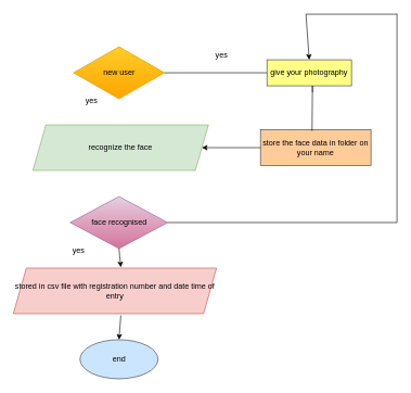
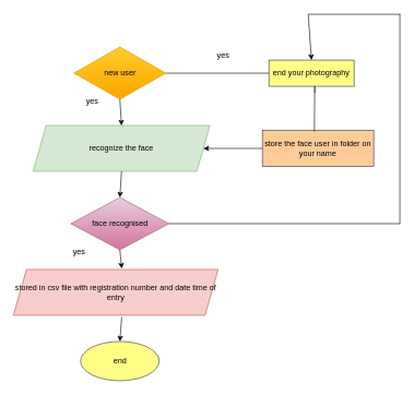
- <mxCell id="7" value="give your photography" style="rounded=0;whiteSpace=wrap;html=1;fillColor=#ffff88;strokeColor=#36393d;" vertex="1" parent="1"><mxGeometry x="410" y="91" width="130" height="40" as="geometry" /></mxCell>
+ <mxCell id="7" value="end your photography" style="rounded=0;whiteSpace=wrap;html=1;fillColor=#ffff88;strokeColor=#36393d;" vertex="1" parent="1"><mxGeometry x="410" y="91" width="130" height="40" as="geometry" /></mxCell>
+ <mxCell id="9" value="" style="edgeStyle=none;orthogonalLoop=1;jettySize=auto;html=1;rounded=0;entryX=0.5;entryY=0;entryDx=0;entryDy=0;exitX=0.5;exitY=1;exitDx=0;exitDy=0;" edge="1" parent="1" source="2" target="6"><mxGeometry width="100" relative="1" as="geometry"><mxPoint x="130" y="171" as="sourcePoint" /><mxPoint x="230" y="171" as="targetPoint" /><Array as="points" /></mxGeometry></mxCell>
- <mxCell id="8" value="store the face data in folder on your name" style="rounded=0;whiteSpace=wrap;html=1;fillColor=#ffcc99;strokeColor=#36393d;" vertex="1" parent="1"><mxGeometry x="400" y="198.5" width="170" height="55" as="geometry" /></mxCell>
+ <mxCell id="8" value="store the face user in folder on your name" style="rounded=0;whiteSpace=wrap;html=1;fillColor=#ffcc99;strokeColor=#36393d;" vertex="1" parent="1"><mxGeometry x="400" y="198.5" width="170" height="55" as="geometry" /></mxCell>
+ <mxCell id="10" value="" style="edgeStyle=none;orthogonalLoop=1;jettySize=auto;html=1;rounded=0;entryX=0.5;entryY=0;entryDx=0;entryDy=0;exitX=0.5;exitY=1;exitDx=0;exitDy=0;" edge="1" parent="1" source="6" target="3"><mxGeometry width="100" relative="1" as="geometry"><mxPoint x="210" y="291" as="sourcePoint" /><mxPoint x="240" y="281" as="targetPoint" /><Array as="points" /></mxGeometry></mxCell>
- <mxCell id="5" value="end" style="ellipse;whiteSpace=wrap;html=1;fillColor=#cce5ff;strokeColor=#36393d;" vertex="1" parent="1"><mxGeometry x="122.5" y="521" width="120" height="60" as="geometry" /></mxCell>
+ <mxCell id="5" value="end" style="ellipse;whiteSpace=wrap;html=1;fillColor=#ffff88;strokeColor=#36393d;" vertex="1" parent="1"><mxGeometry x="122.5" y="521" width="120" height="60" as="geometry" /></mxCell>
